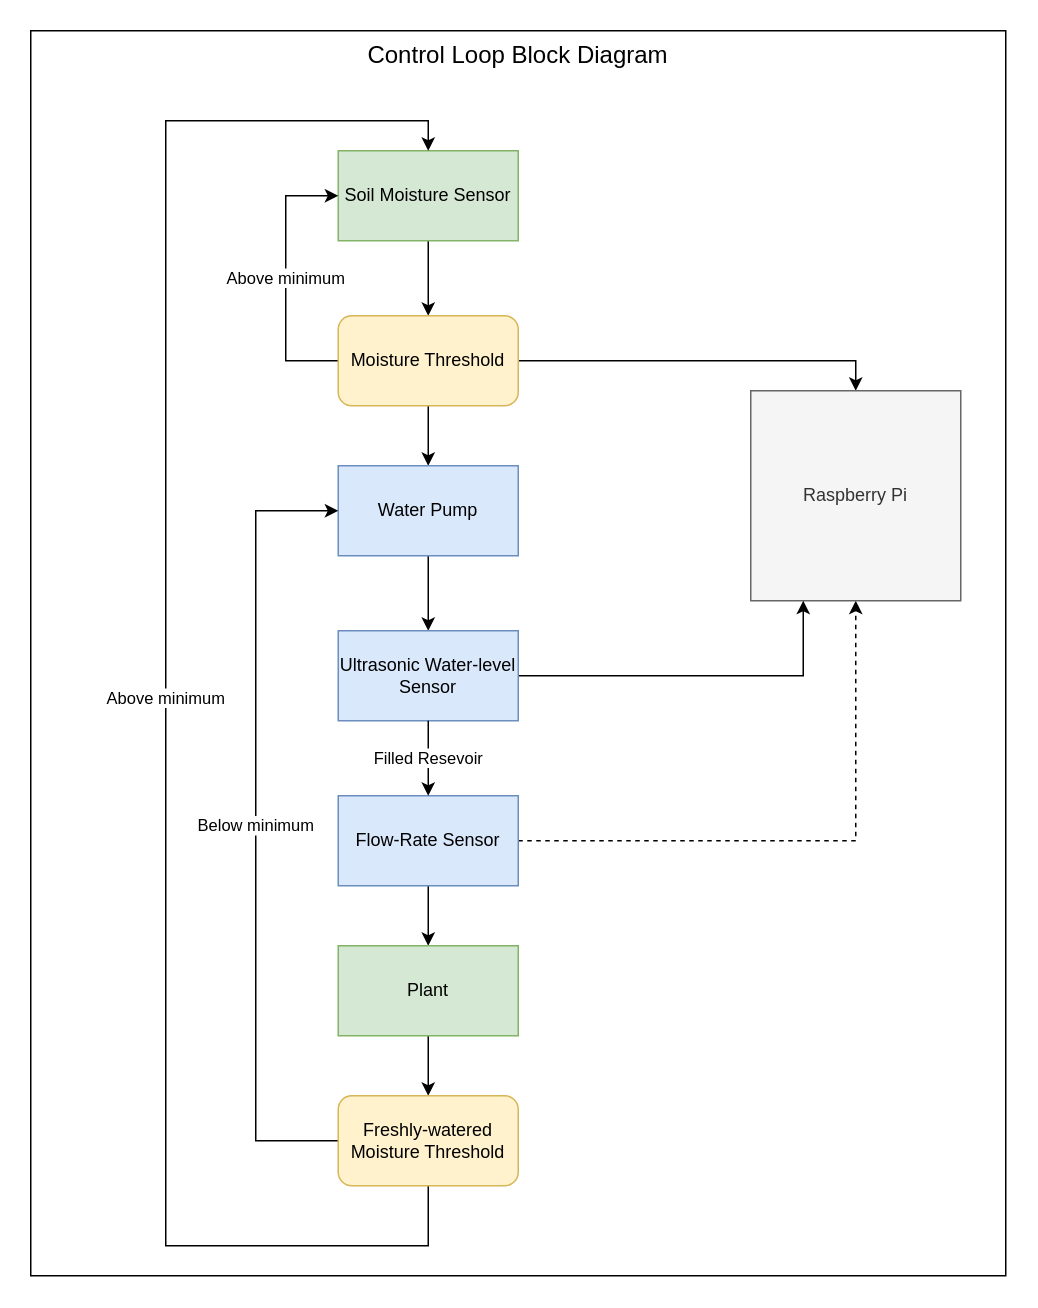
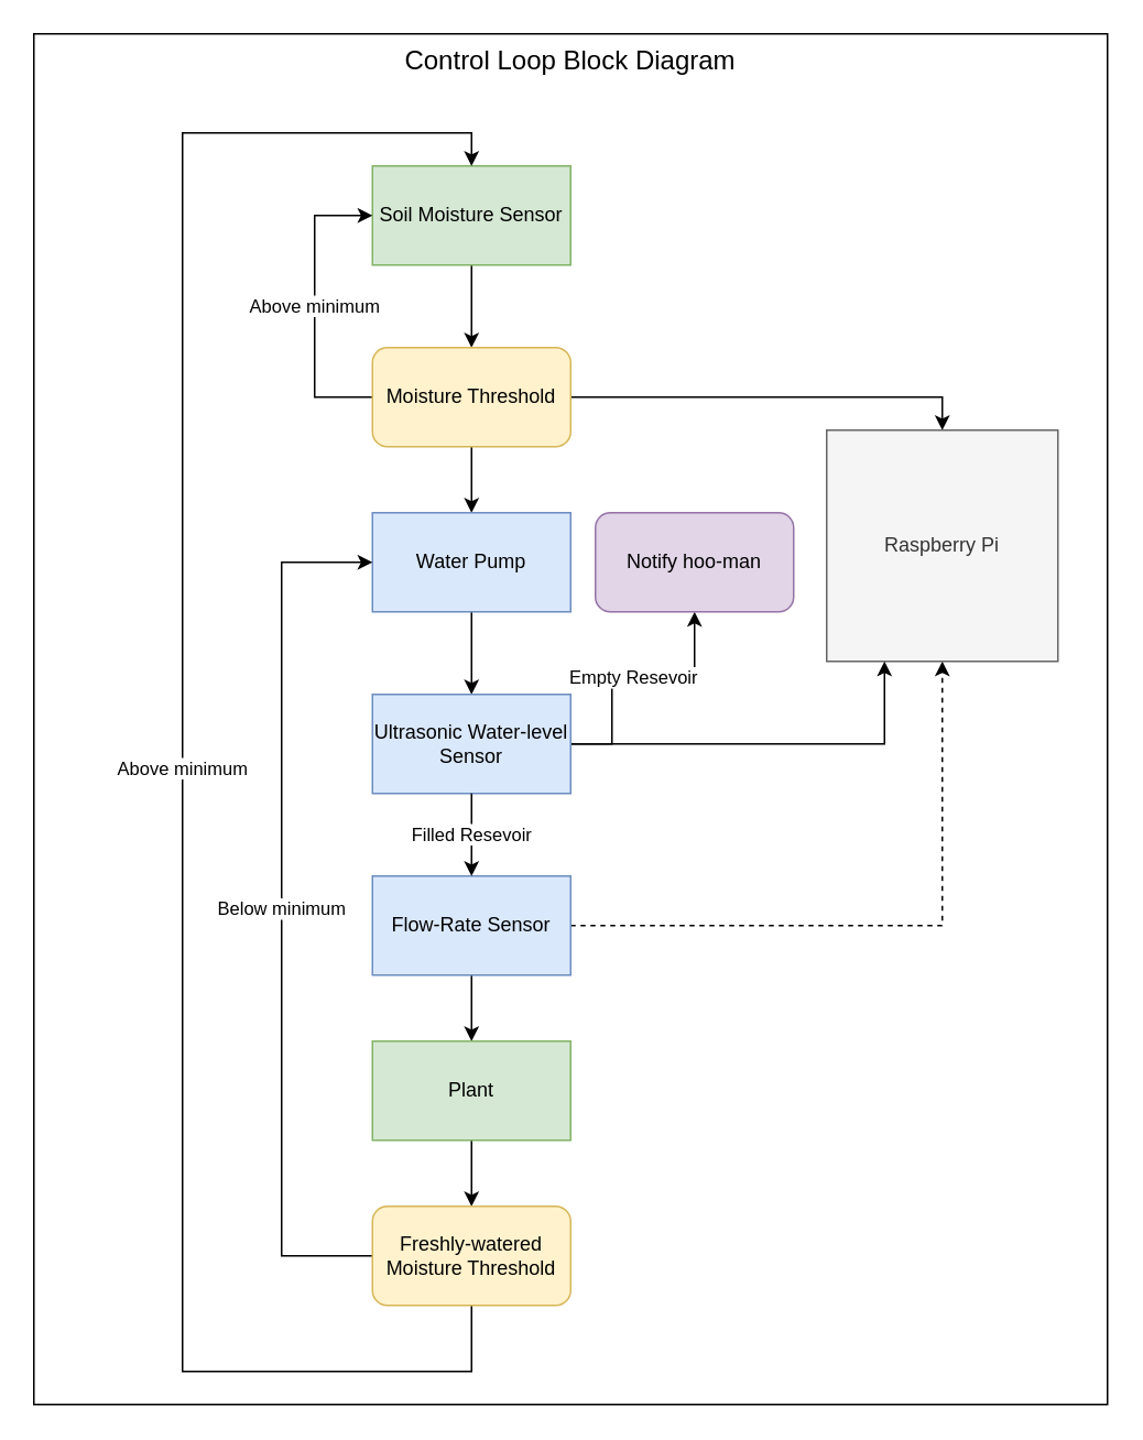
+ <mxCell id="25" value="Notify hoo-man" style="rounded=1;whiteSpace=wrap;html=1;fillColor=#e1d5e7;strokeColor=#9673a6;" vertex="1" parent="1"><mxGeometry x="360" y="310" width="120" height="60" as="geometry" /></mxCell>
+ <mxCell id="21" value="Empty Resevoir" style="edgeStyle=orthogonalEdgeStyle;rounded=0;orthogonalLoop=1;jettySize=auto;html=1;exitX=1;exitY=0.5;exitDx=0;exitDy=0;entryX=0.5;entryY=1;entryDx=0;entryDy=0;" edge="1" parent="1" source="23" target="25"><mxGeometry relative="1" as="geometry"><mxPoint x="393" y="380" as="targetPoint" /><Array as="points"><mxPoint x="370" y="450" /><mxPoint x="370" y="410" /><mxPoint x="420" y="410" /></Array></mxGeometry></mxCell>
